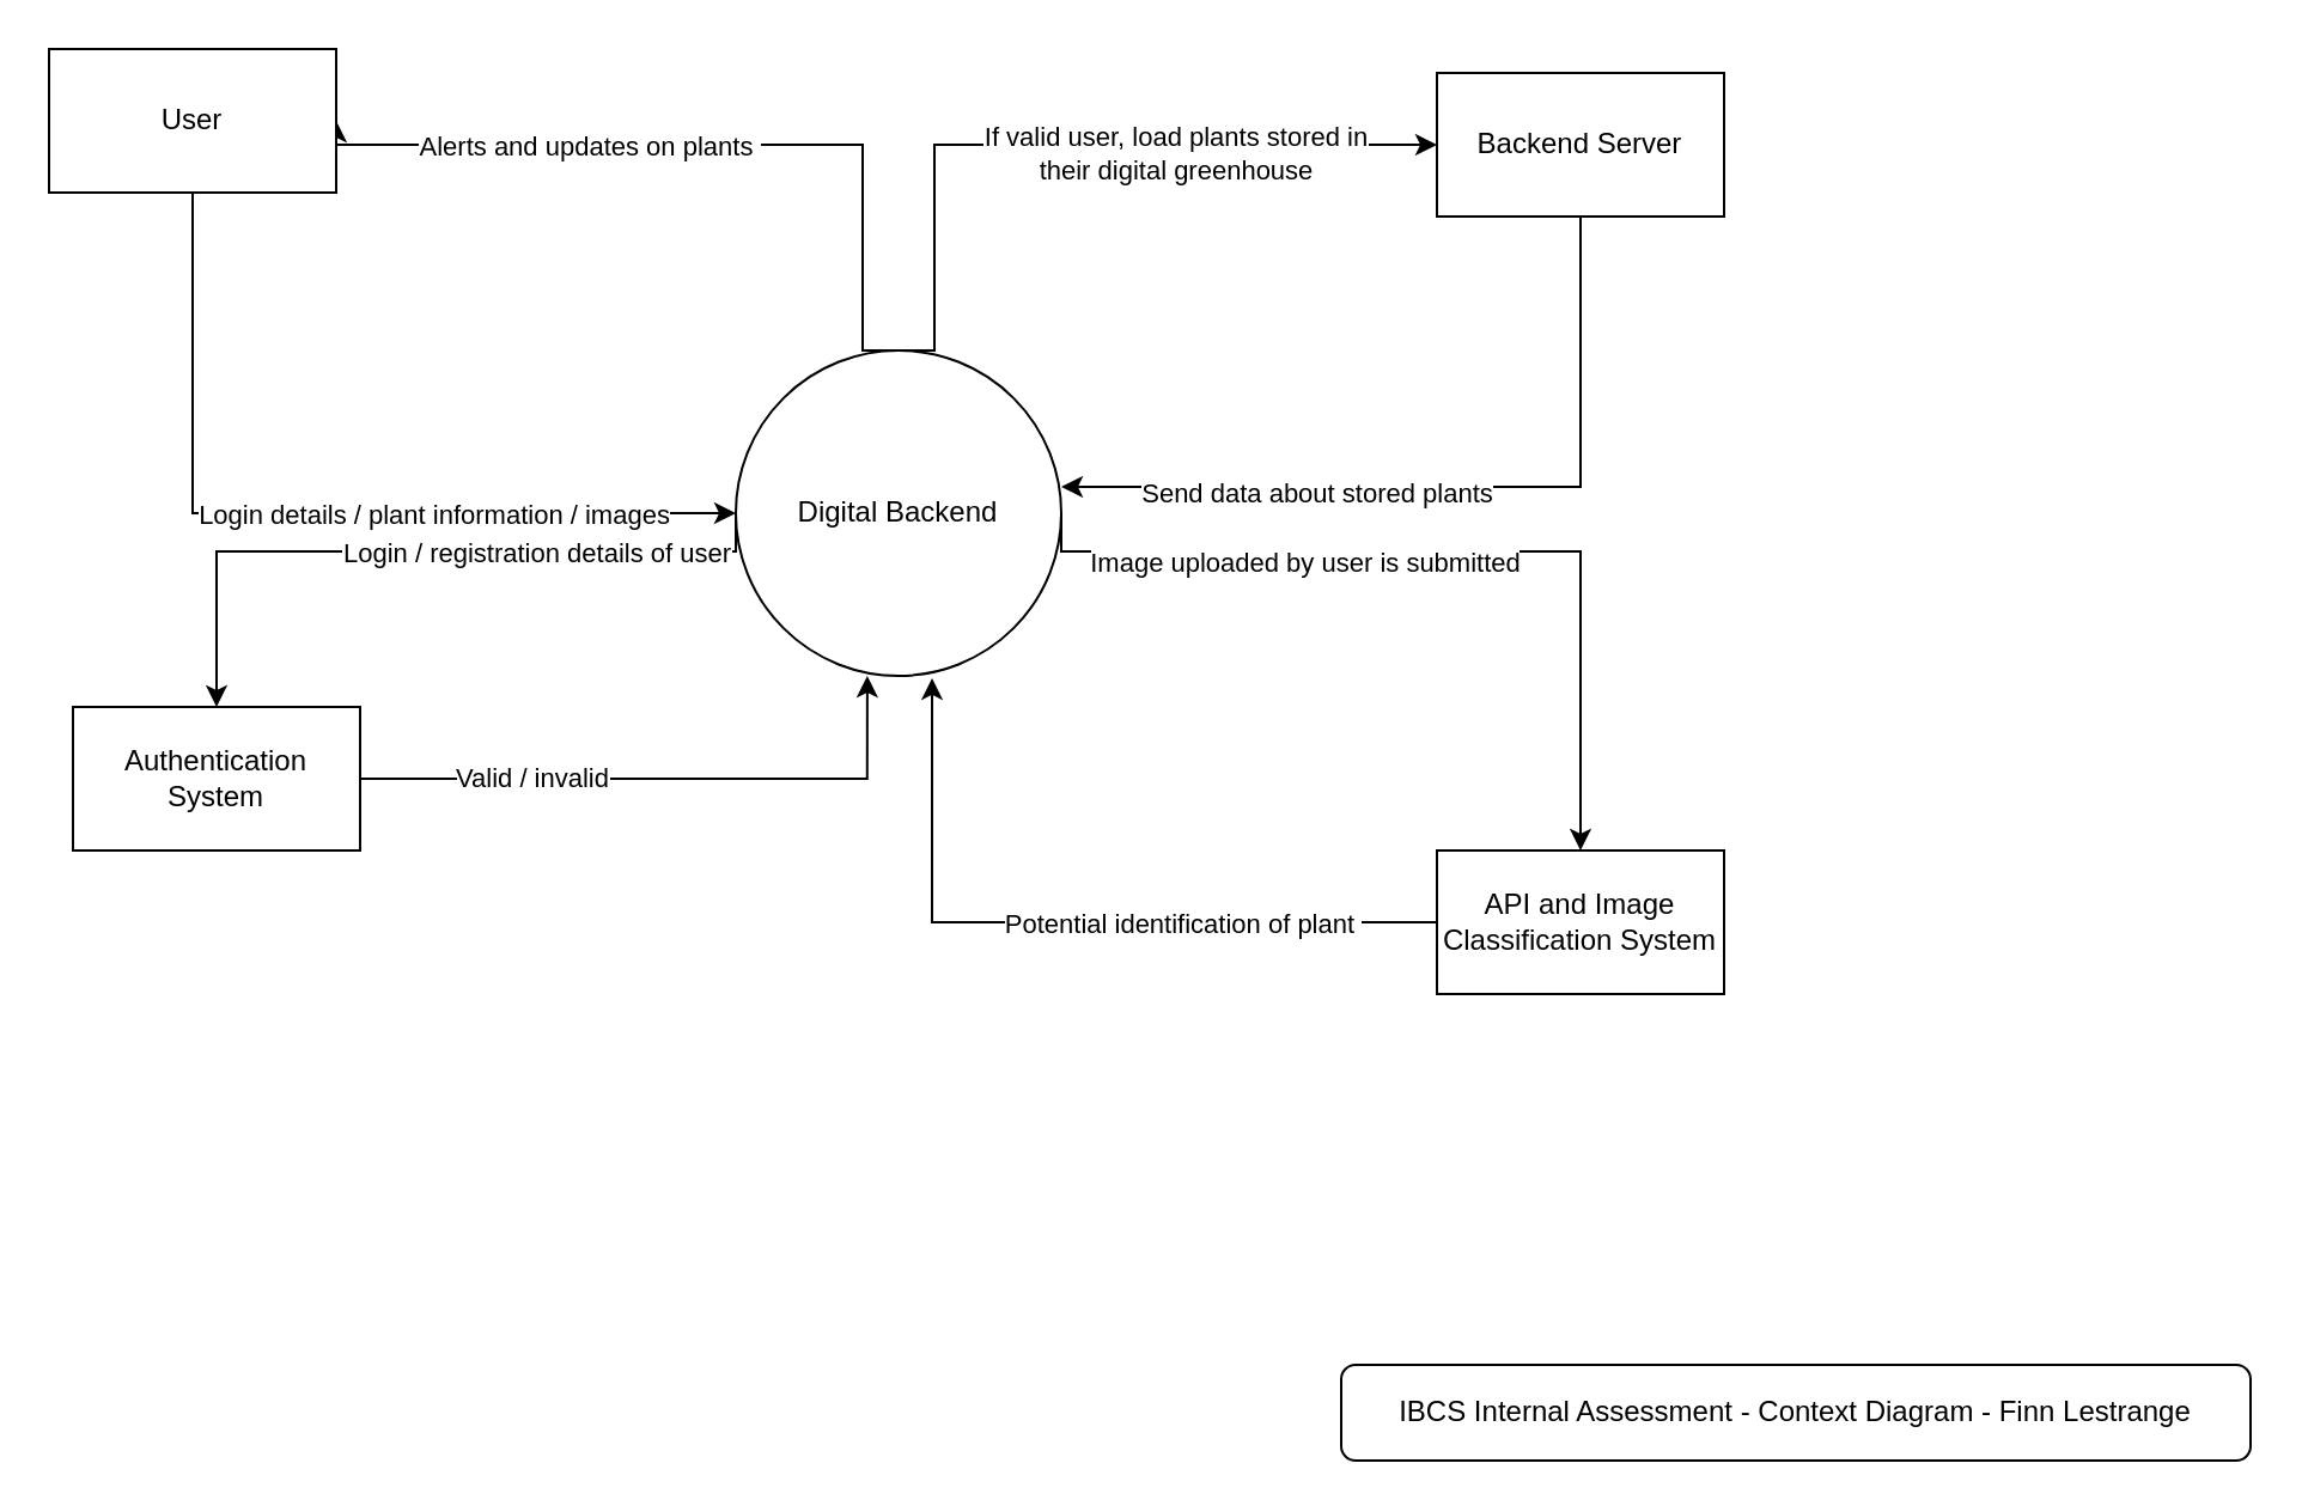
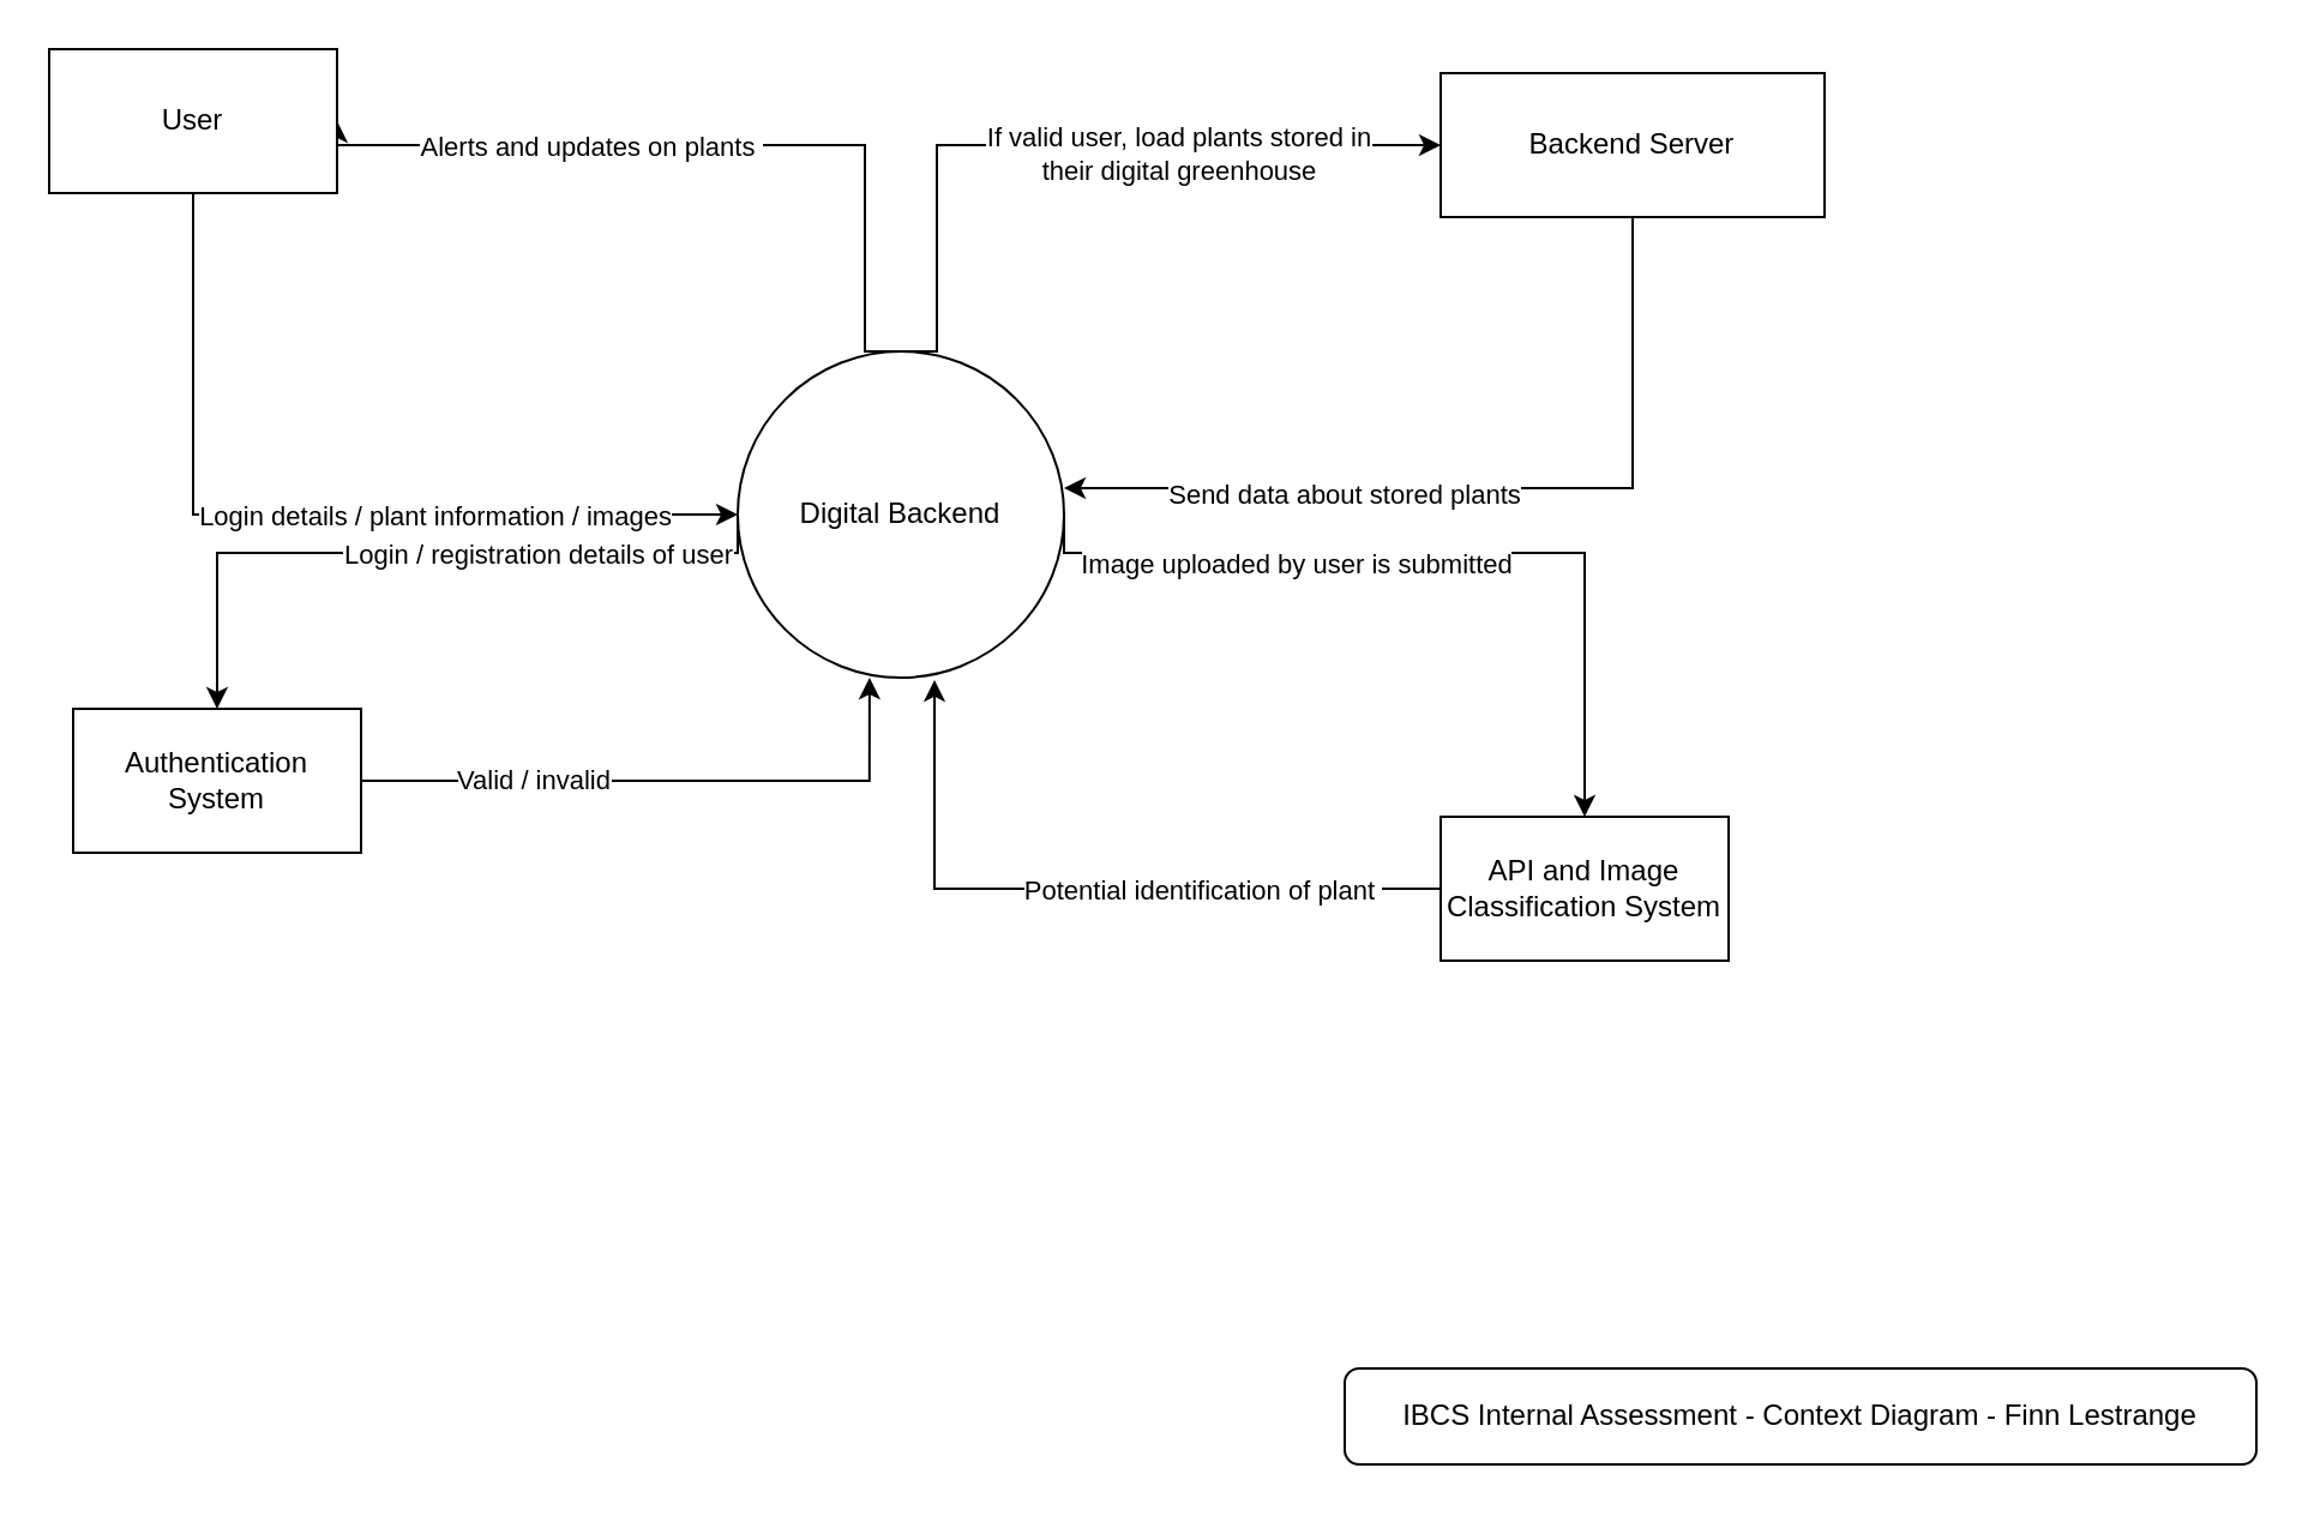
- <mxCell id="17" value="Backend Server" style="rounded=0;whiteSpace=wrap;html=1;" vertex="1" parent="1"><mxGeometry x="600" y="30" width="120" height="60" as="geometry" /></mxCell>
+ <mxCell id="17" value="Backend Server" style="rounded=0;whiteSpace=wrap;html=1;" vertex="1" parent="1"><mxGeometry x="600" y="30" width="160" height="60" as="geometry" /></mxCell>
- <mxCell id="23" value="API and Image Classification System" style="rounded=0;whiteSpace=wrap;html=1;" vertex="1" parent="1"><mxGeometry x="600" y="355" width="120" height="60" as="geometry" /></mxCell>
+ <mxCell id="23" value="API and Image Classification System" style="rounded=0;whiteSpace=wrap;html=1;" vertex="1" parent="1"><mxGeometry x="600" y="340" width="120" height="60" as="geometry" /></mxCell>
